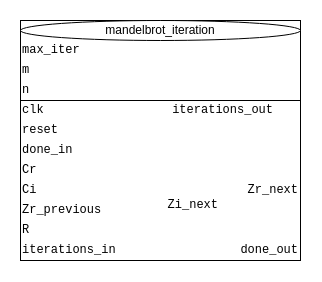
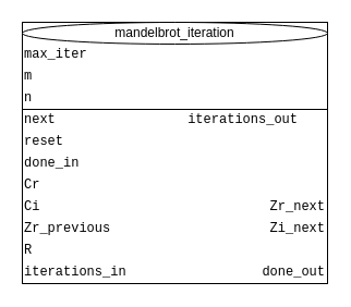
- <mxCell id="9" value="clk" style="text;html=1;strokeColor=none;fillColor=none;align=left;verticalAlign=middle;whiteSpace=wrap;rounded=0;fontFamily=Courier New;" vertex="1" parent="2"><mxGeometry y="80" width="60" height="20" as="geometry" /></mxCell>
+ <mxCell id="9" value="next" style="text;html=1;strokeColor=none;fillColor=none;align=left;verticalAlign=middle;whiteSpace=wrap;rounded=0;fontFamily=Courier New;" vertex="1" parent="2"><mxGeometry y="80" width="60" height="20" as="geometry" /></mxCell>
- <mxCell id="19" value="Zi_next" style="text;html=1;strokeColor=none;fillColor=none;align=right;verticalAlign=middle;whiteSpace=wrap;rounded=0;fontFamily=Courier New;" vertex="1" parent="2"><mxGeometry x="140" y="175" width="60" height="20" as="geometry" /></mxCell>
+ <mxCell id="19" value="Zi_next" style="text;html=1;strokeColor=none;fillColor=none;align=right;verticalAlign=middle;whiteSpace=wrap;rounded=0;fontFamily=Courier New;" vertex="1" parent="2"><mxGeometry x="220" y="180" width="60" height="20" as="geometry" /></mxCell>
